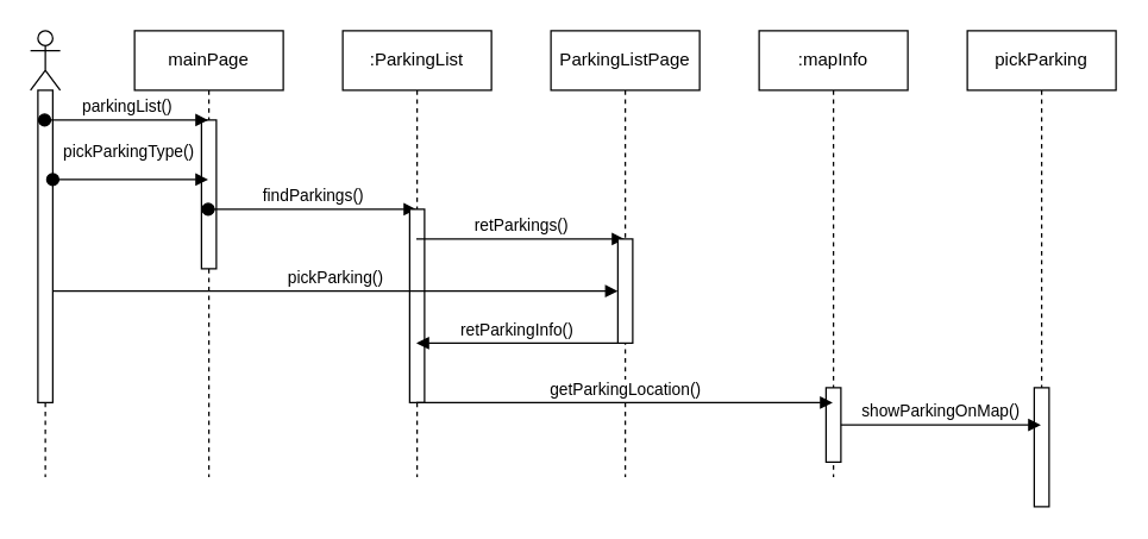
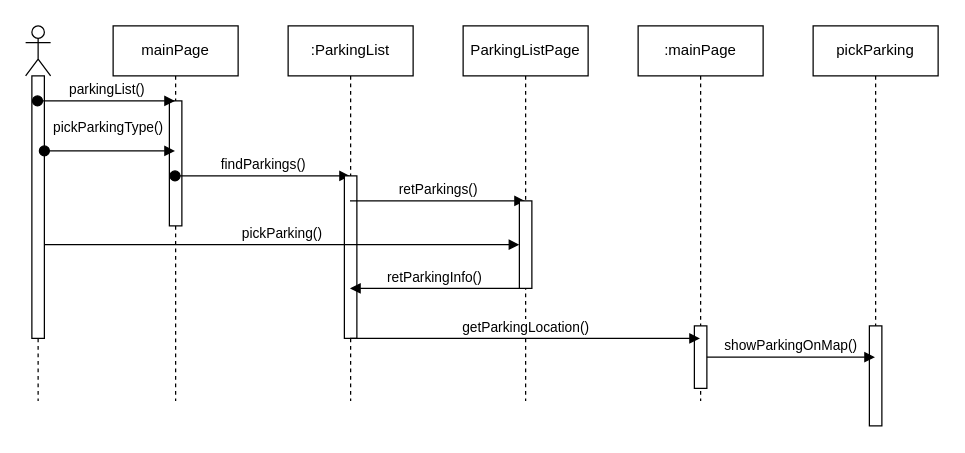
- <mxCell id="2" value=":mapInfo" style="shape=umlLifeline;perimeter=lifelinePerimeter;whiteSpace=wrap;html=1;container=1;dropTarget=0;collapsible=0;recursiveResize=0;outlineConnect=0;portConstraint=eastwest;newEdgeStyle={&quot;edgeStyle&quot;:&quot;elbowEdgeStyle&quot;,&quot;elbow&quot;:&quot;vertical&quot;,&quot;curved&quot;:0,&quot;rounded&quot;:0};" vertex="1" parent="1"><mxGeometry x="510" y="20" width="100" height="300" as="geometry" /></mxCell>
+ <mxCell id="2" value=":mainPage" style="shape=umlLifeline;perimeter=lifelinePerimeter;whiteSpace=wrap;html=1;container=1;dropTarget=0;collapsible=0;recursiveResize=0;outlineConnect=0;portConstraint=eastwest;newEdgeStyle={&quot;edgeStyle&quot;:&quot;elbowEdgeStyle&quot;,&quot;elbow&quot;:&quot;vertical&quot;,&quot;curved&quot;:0,&quot;rounded&quot;:0};" vertex="1" parent="1"><mxGeometry x="510" y="20" width="100" height="300" as="geometry" /></mxCell>
